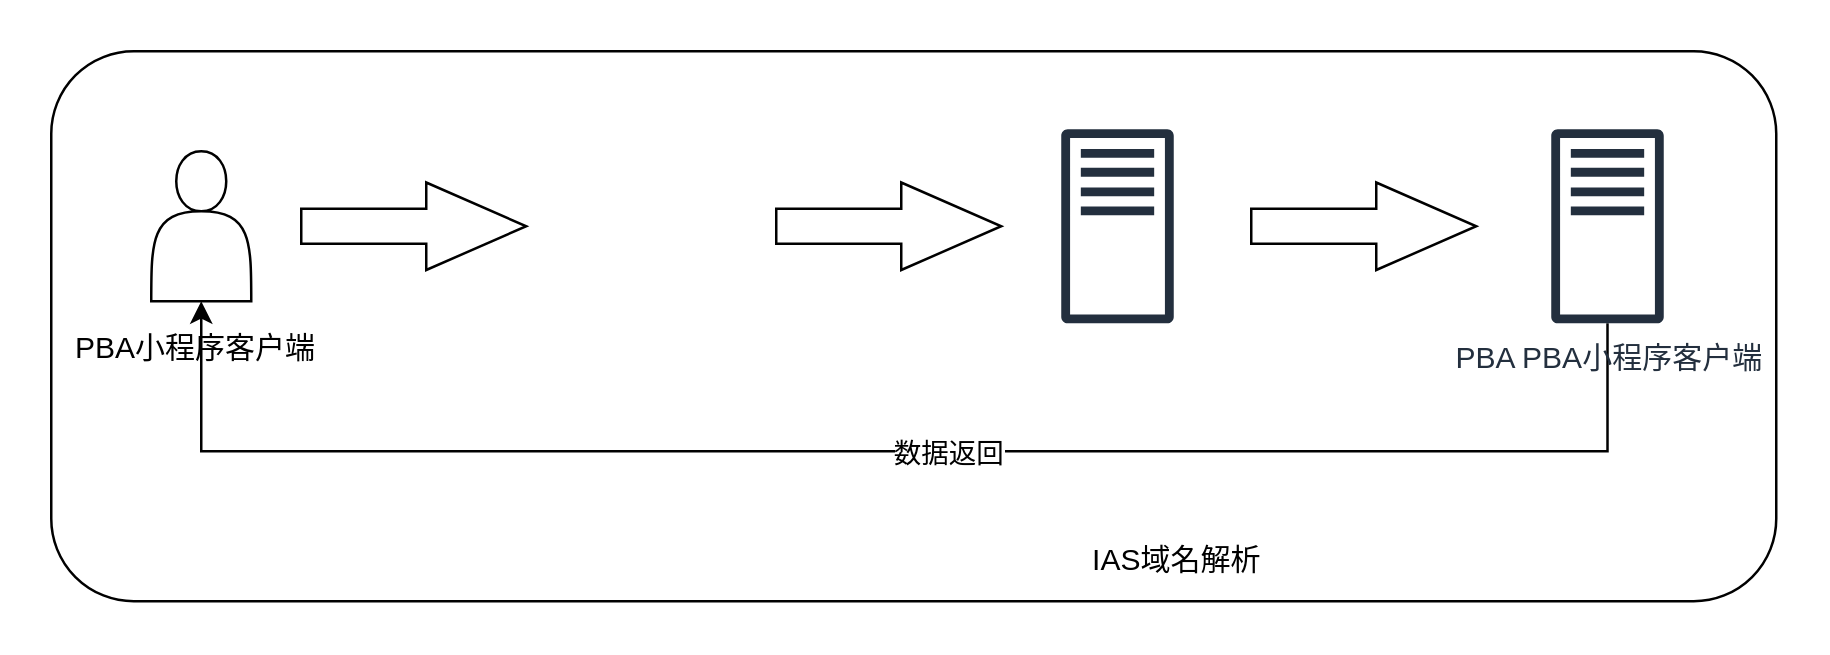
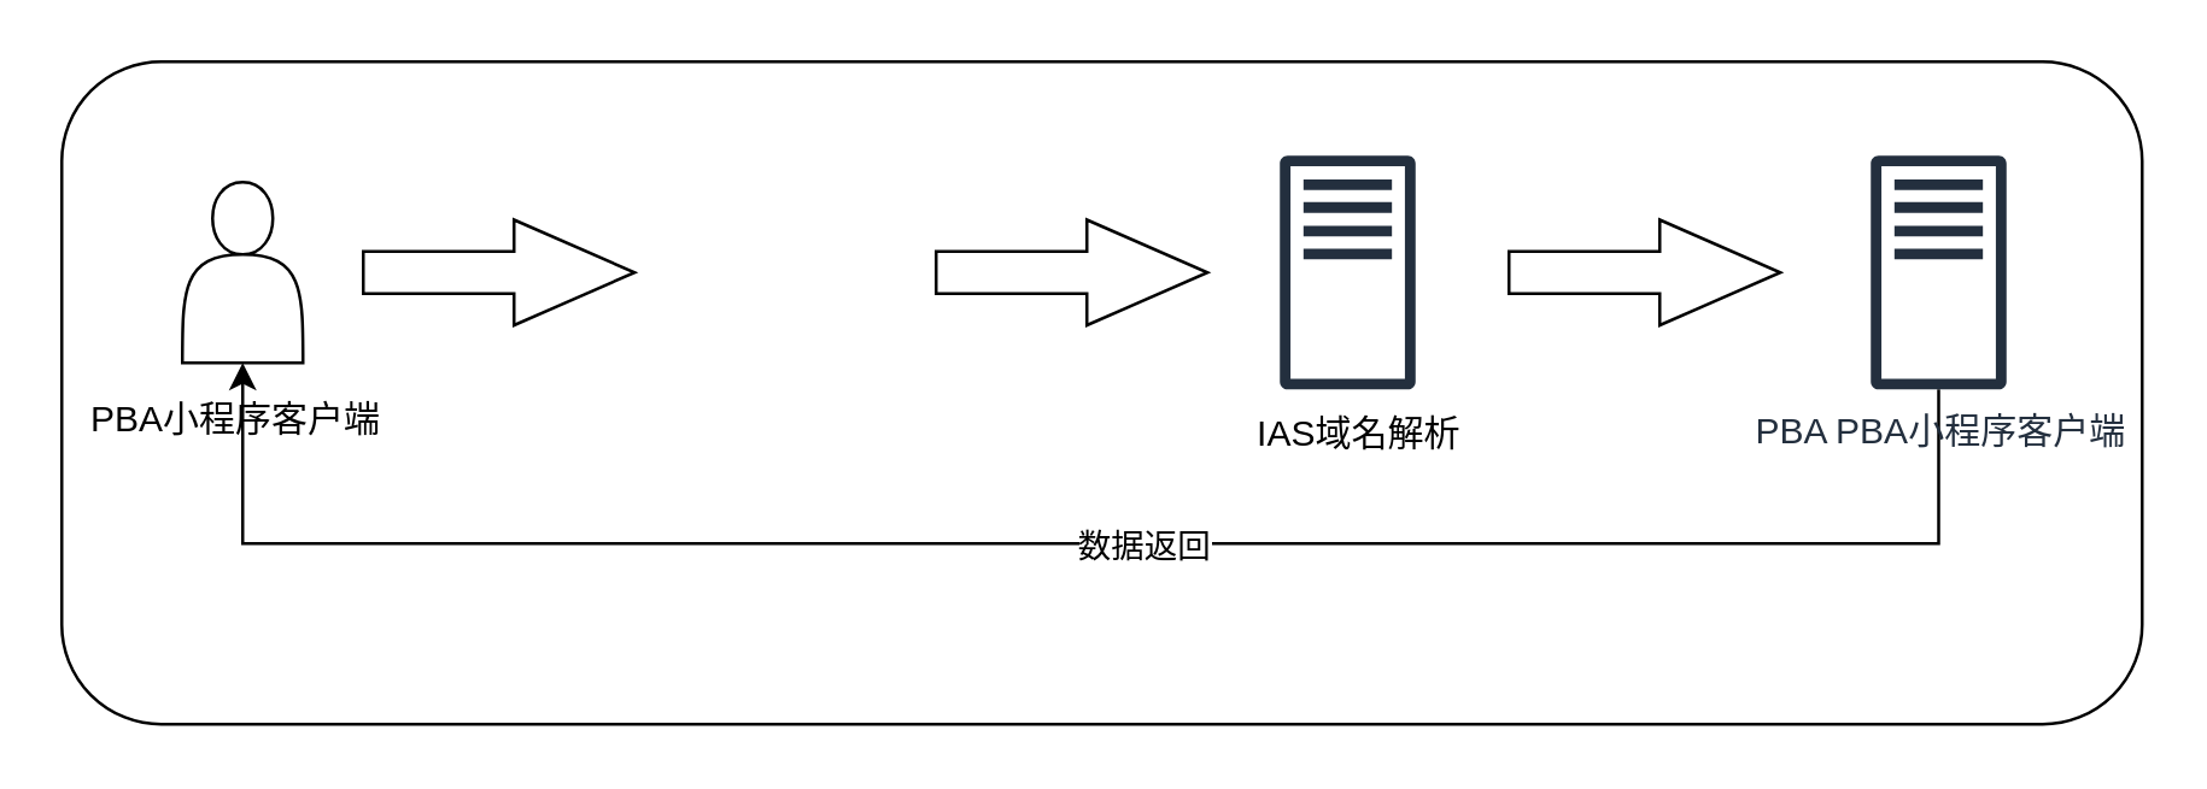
- <mxCell id="6" value="IAS域名解析" style="text;html=1;align=center;verticalAlign=middle;resizable=0;points=[];autosize=1;strokeColor=none;" vertex="1" parent="1"><mxGeometry x="430" y="214" width="80" height="20" as="geometry" /></mxCell>
+ <mxCell id="6" value="IAS域名解析" style="text;html=1;align=center;verticalAlign=middle;resizable=0;points=[];autosize=1;strokeColor=none;" vertex="1" parent="1"><mxGeometry x="410" y="134" width="80" height="20" as="geometry" /></mxCell>
